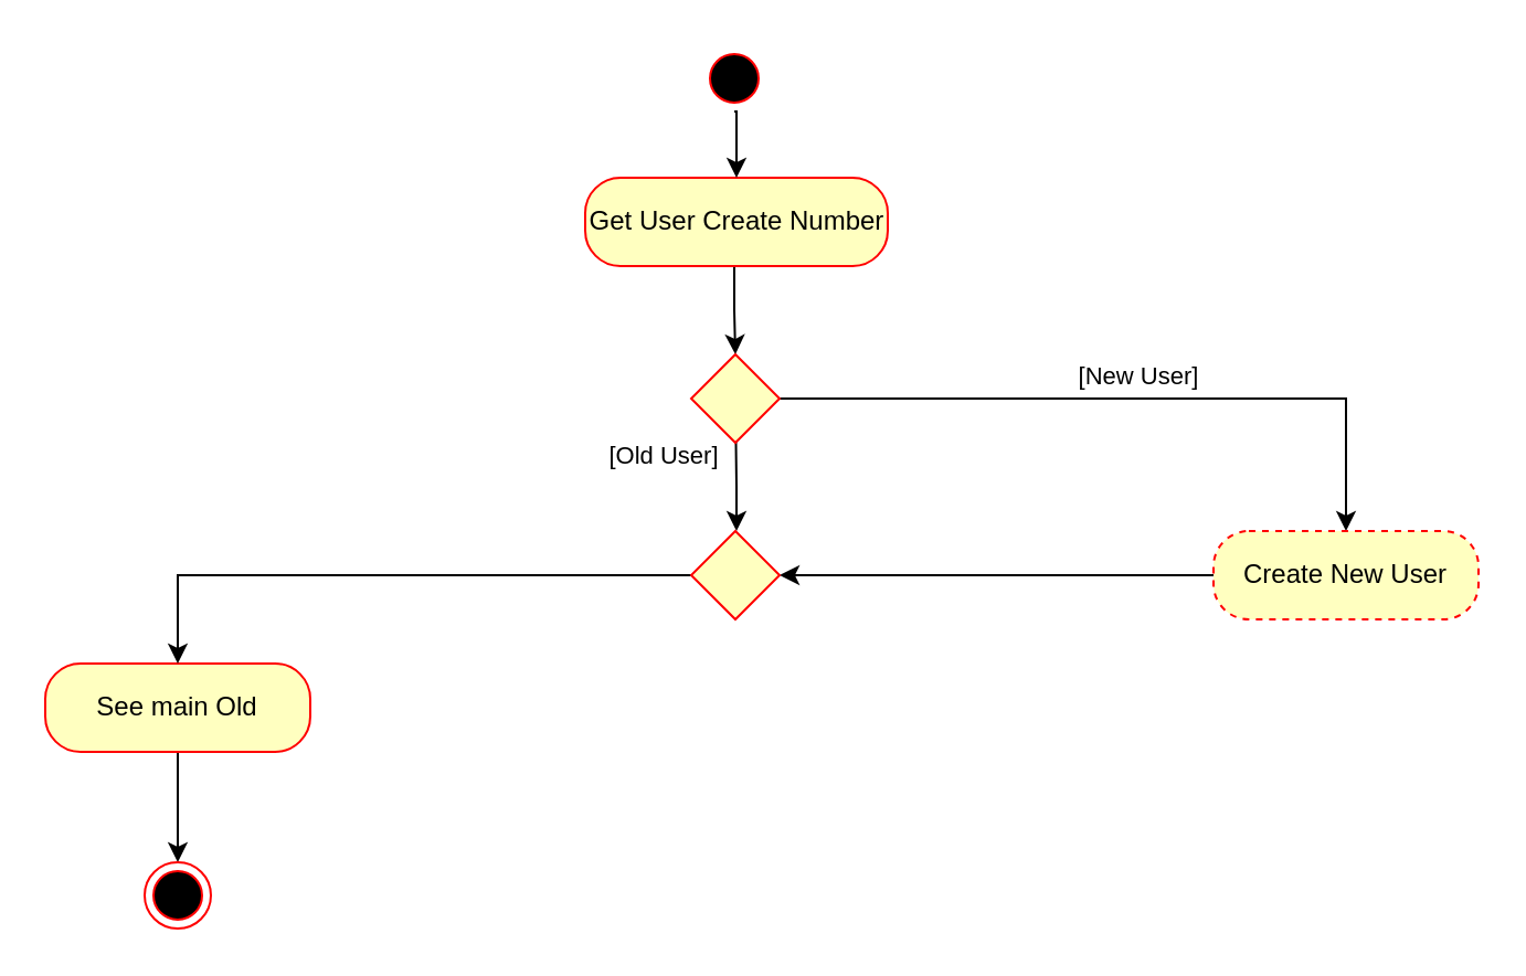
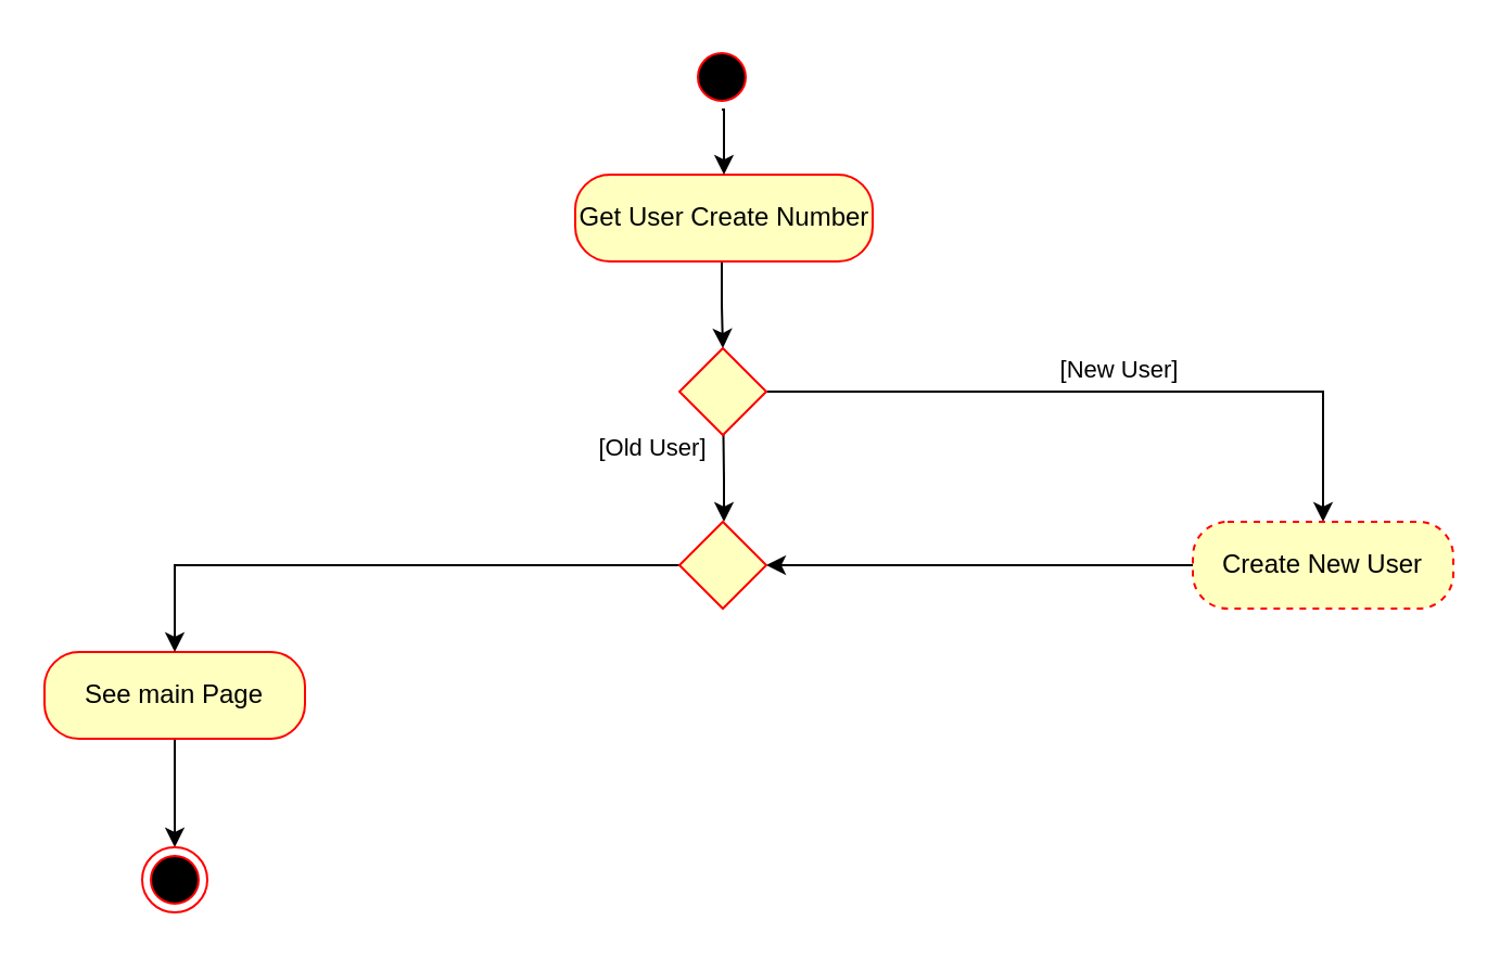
- <mxCell id="12" value="See main Old" style="rounded=1;whiteSpace=wrap;html=1;arcSize=40;fontColor=#000000;fillColor=#ffffc0;strokeColor=#ff0000;" parent="1" vertex="1"><mxGeometry x="20" y="300" width="120" height="40" as="geometry" /></mxCell>
+ <mxCell id="12" value="See main Page" style="rounded=1;whiteSpace=wrap;html=1;arcSize=40;fontColor=#000000;fillColor=#ffffc0;strokeColor=#ff0000;" parent="1" vertex="1"><mxGeometry x="20" y="300" width="120" height="40" as="geometry" /></mxCell>
